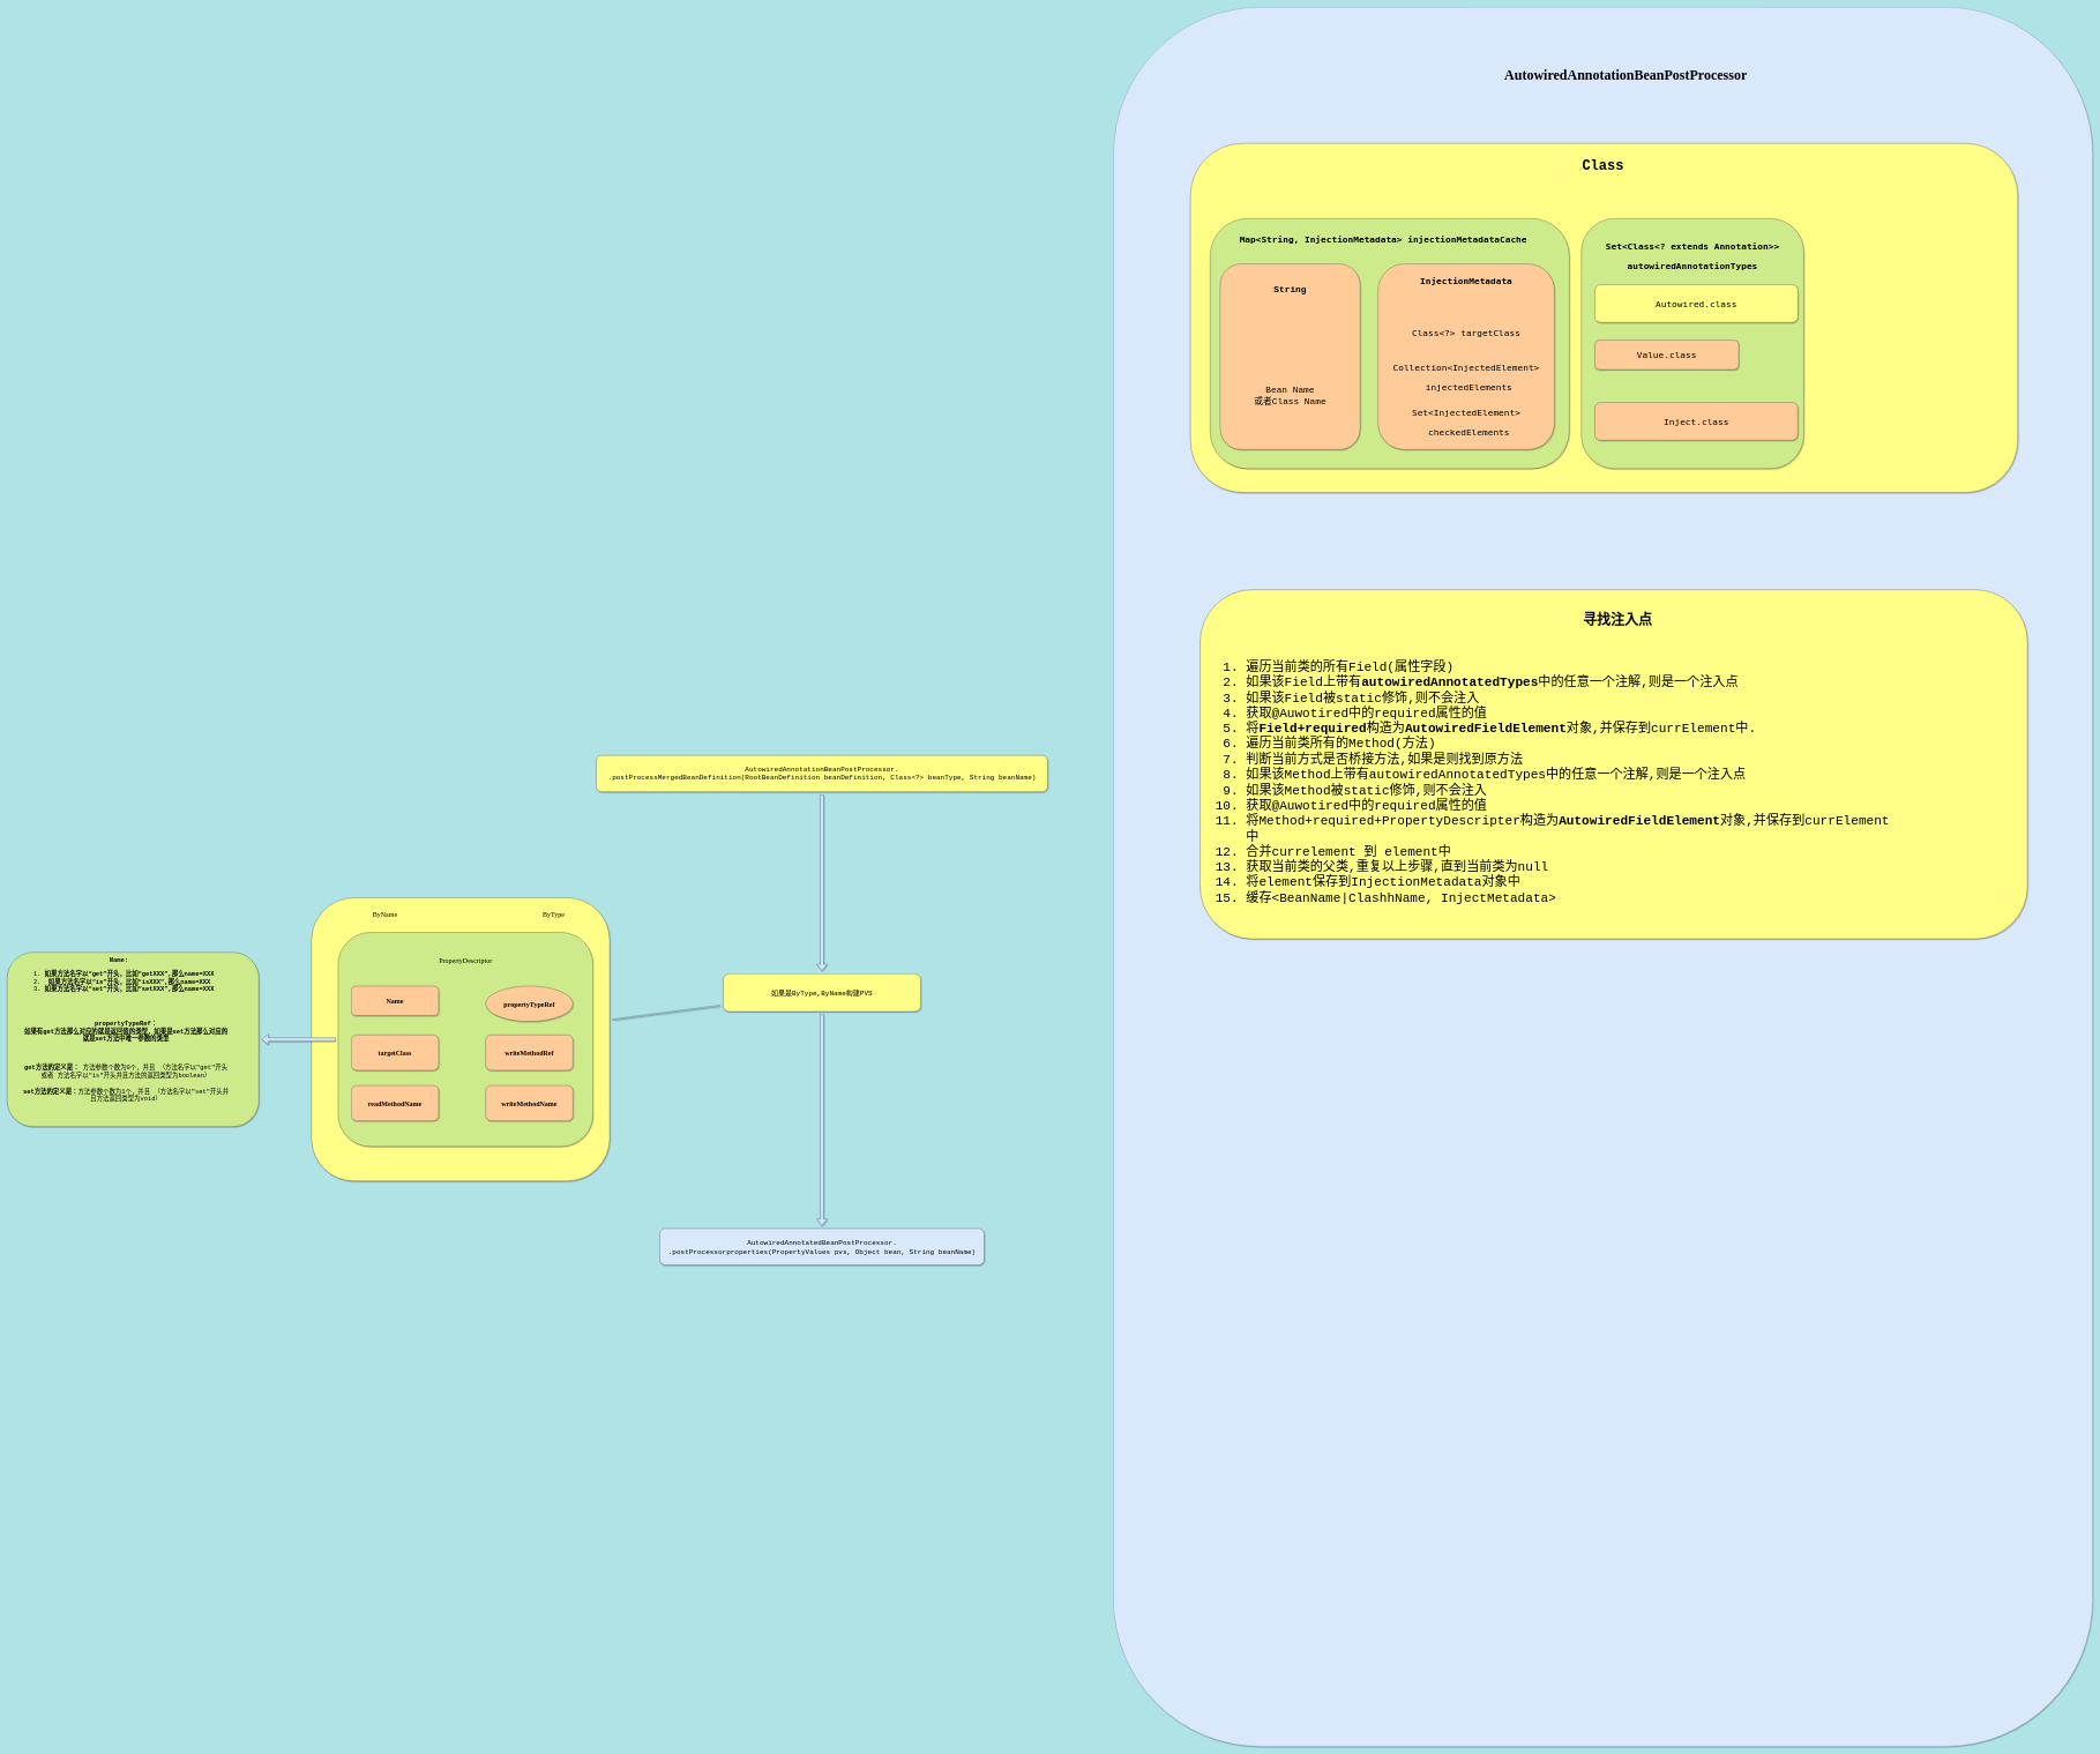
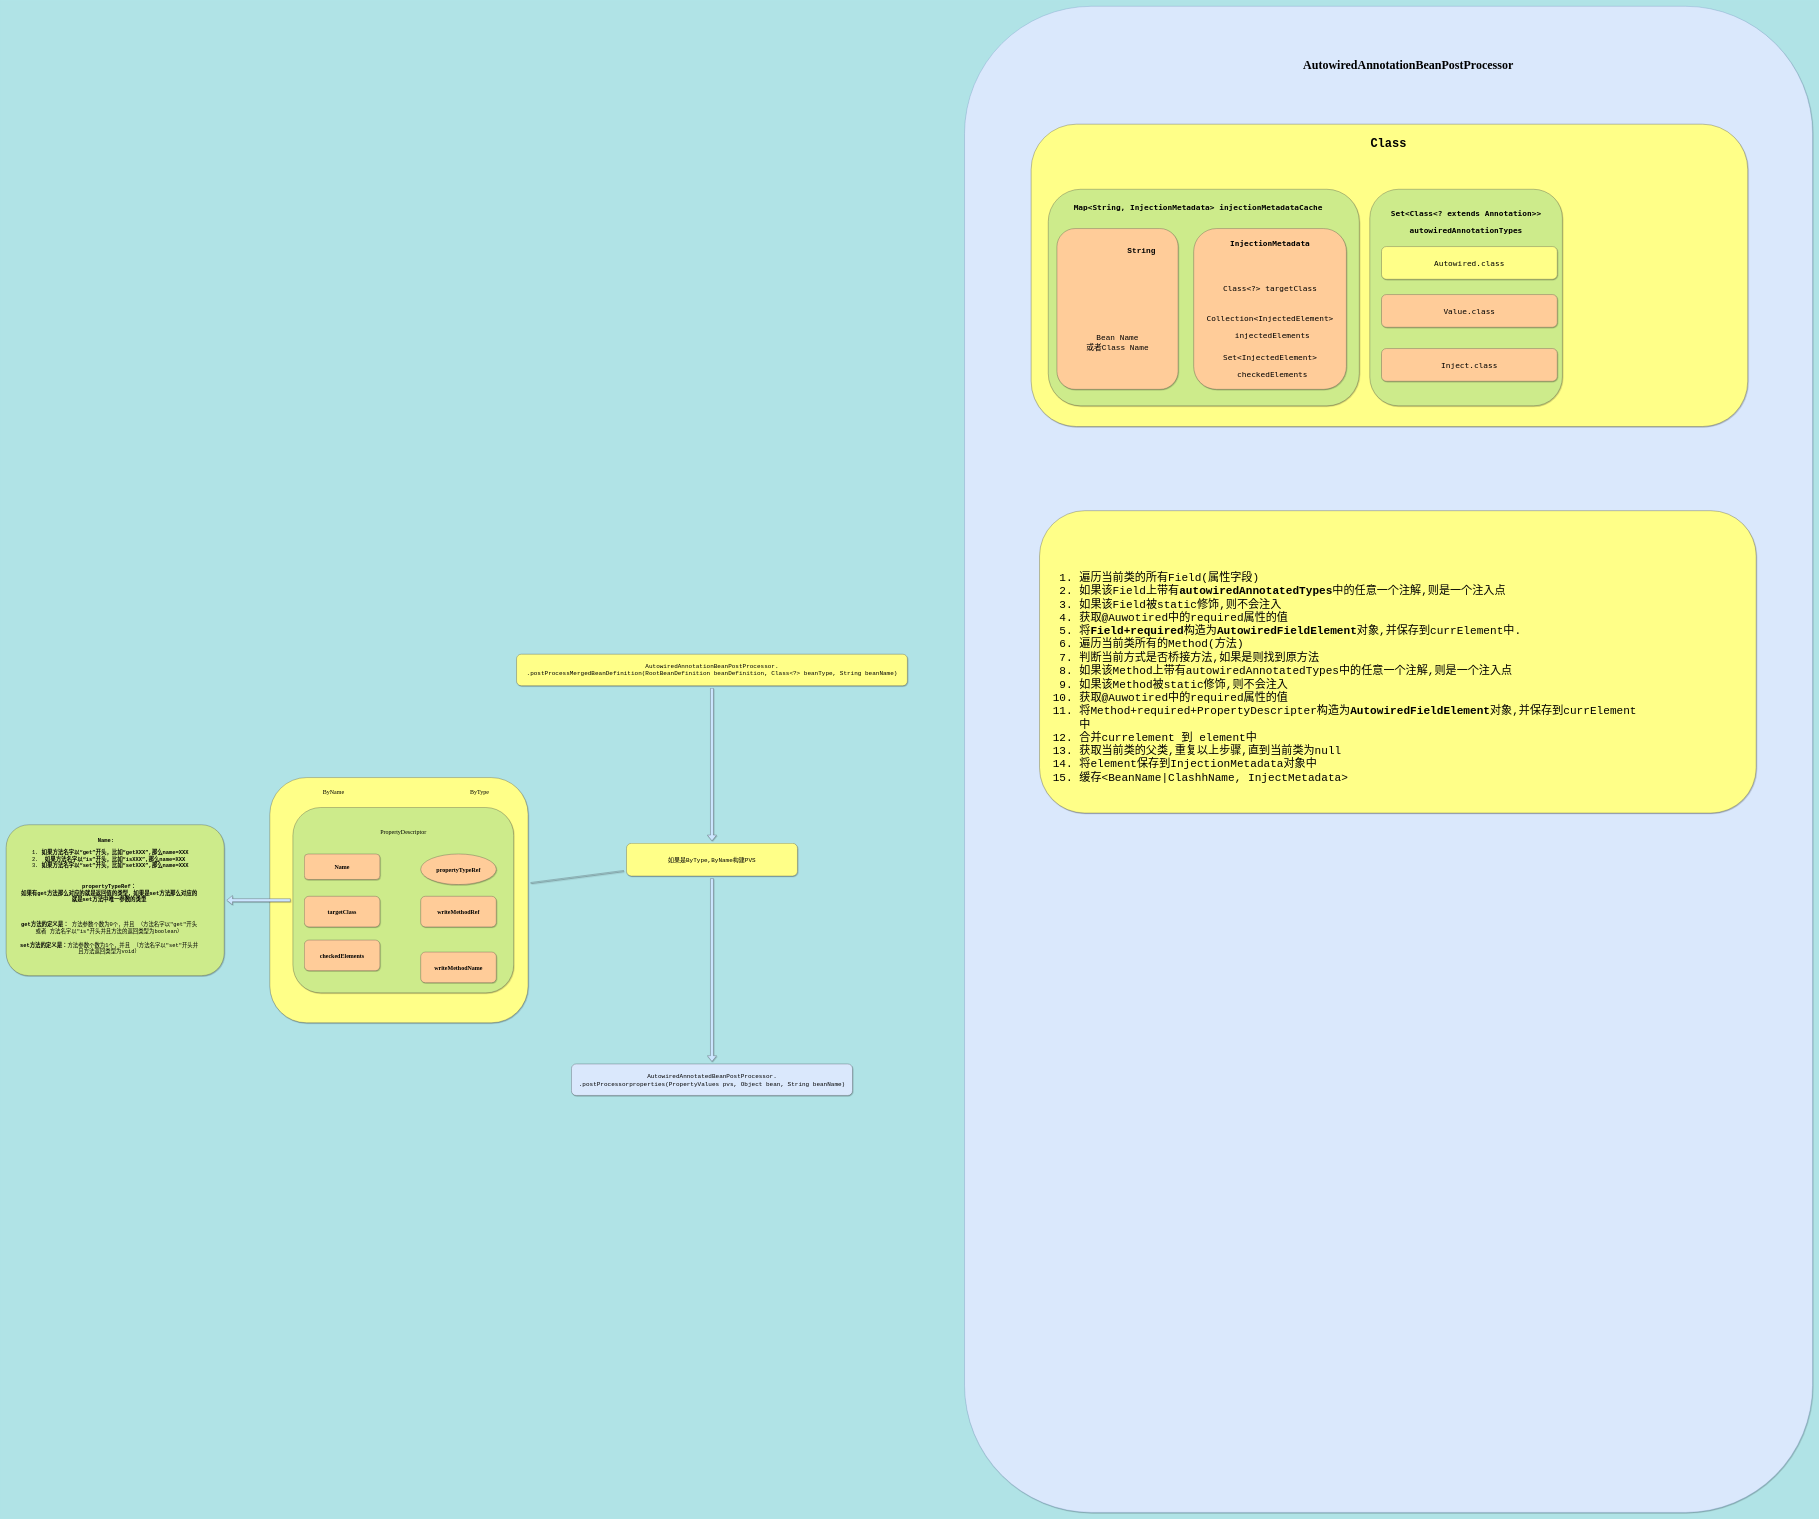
- <mxCell id="33" value="String" style="text;strokeColor=none;fillColor=none;html=1;align=center;verticalAlign=middle;whiteSpace=wrap;rounded=0;shadow=1;glass=0;labelBackgroundColor=none;sketch=0;hachureGap=4;fontFamily=Courier New;fontSize=26;fontColor=#000000;fontStyle=1" vertex="1" parent="1"><mxGeometry x="3656" y="793" width="138" height="83" as="geometry" /></mxCell>
+ <mxCell id="33" value="String" style="text;strokeColor=none;fillColor=none;html=1;align=center;verticalAlign=middle;whiteSpace=wrap;rounded=0;shadow=1;glass=0;labelBackgroundColor=none;sketch=0;hachureGap=4;fontFamily=Courier New;fontSize=26;fontColor=#000000;fontStyle=1" vertex="1" parent="1"><mxGeometry x="3736" y="793" width="138" height="83" as="geometry" /></mxCell>
- <mxCell id="44" value="&lt;pre style=&quot;font-family: &amp;quot;fira code&amp;quot;, monospace; font-size: 26px;&quot;&gt;&lt;span style=&quot;font-size: 26px;&quot;&gt;Value&lt;/span&gt;&lt;span style=&quot;font-size: 26px;&quot;&gt;.&lt;/span&gt;&lt;span style=&quot;font-size: 26px;&quot;&gt;class&lt;/span&gt;&lt;/pre&gt;" style="rounded=1;whiteSpace=wrap;html=1;sketch=0;hachureGap=4;fontFamily=Architects Daughter;fontSource=https%3A%2F%2Ffonts.googleapis.com%2Fcss%3Ffamily%3DArchitects%2BDaughter;fontSize=26;strokeColor=#36393d;fillColor=#ffcc99;shadow=1;fontColor=#000000;labelBackgroundColor=none;" vertex="1" parent="1"><mxGeometry x="4605" y="981" width="415" height="85" as="geometry" /></mxCell>
+ <mxCell id="44" value="&lt;pre style=&quot;font-family: &amp;quot;fira code&amp;quot;, monospace; font-size: 26px;&quot;&gt;&lt;span style=&quot;font-size: 26px;&quot;&gt;Value&lt;/span&gt;&lt;span style=&quot;font-size: 26px;&quot;&gt;.&lt;/span&gt;&lt;span style=&quot;font-size: 26px;&quot;&gt;class&lt;/span&gt;&lt;/pre&gt;" style="rounded=1;whiteSpace=wrap;html=1;sketch=0;hachureGap=4;fontFamily=Architects Daughter;fontSource=https%3A%2F%2Ffonts.googleapis.com%2Fcss%3Ffamily%3DArchitects%2BDaughter;fontSize=26;strokeColor=#36393d;fillColor=#ffcc99;shadow=1;fontColor=#000000;labelBackgroundColor=none;" vertex="1" parent="1"><mxGeometry x="4605" y="981" width="586" height="109" as="geometry" /></mxCell>
- <mxCell id="27" value="寻找注入点" style="text;strokeColor=none;fillColor=none;html=1;align=center;verticalAlign=middle;whiteSpace=wrap;rounded=0;shadow=1;glass=0;sketch=0;hachureGap=4;fontFamily=Architects Daughter;fontSource=https%3A%2F%2Ffonts.googleapis.com%2Fcss%3Ffamily%3DArchitects%2BDaughter;fontSize=40;fontStyle=1" vertex="1" parent="1"><mxGeometry x="4017" y="1774.5" width="1307" height="30" as="geometry" /></mxCell>
- <mxCell id="19" value="&lt;b&gt;Name:&amp;nbsp;&amp;nbsp;&lt;br&gt;&lt;/b&gt;&lt;ol&gt;&lt;li&gt;&lt;strong&gt;如果方法名字以“get”开头，比如“getXXX”,那么name=XXX&lt;/strong&gt;&lt;/li&gt;&lt;li&gt;&lt;strong&gt;如果方法名字以“is”开头，比如“isXXX”,那么name=XXX&lt;/strong&gt;&lt;/li&gt;&lt;li&gt;&lt;strong&gt;如果方法名字以“set”开头，比如“setXXX”,那么name=XXX&lt;/strong&gt;&lt;/li&gt;&lt;/ol&gt;" style="text;strokeColor=none;fillColor=none;html=1;align=center;verticalAlign=middle;whiteSpace=wrap;rounded=0;sketch=1;hachureGap=4;fontFamily=Courier New;fontSize=18;" parent="1" vertex="1"><mxGeometry x="58" y="2765.5" width="591" height="114" as="geometry" /></mxCell>
+ <mxCell id="19" value="&lt;b&gt;Name:&amp;nbsp;&amp;nbsp;&lt;br&gt;&lt;/b&gt;&lt;ol&gt;&lt;li&gt;&lt;strong&gt;如果方法名字以“get”开头，比如“getXXX”,那么name=XXX&lt;/strong&gt;&lt;/li&gt;&lt;li&gt;&lt;strong&gt;如果方法名字以“is”开头，比如“isXXX”,那么name=XXX&lt;/strong&gt;&lt;/li&gt;&lt;li&gt;&lt;strong&gt;如果方法名字以“set”开头，比如“setXXX”,那么name=XXX&lt;/strong&gt;&lt;/li&gt;&lt;/ol&gt;" style="text;strokeColor=none;fillColor=none;html=1;align=center;verticalAlign=middle;whiteSpace=wrap;rounded=0;sketch=1;hachureGap=4;fontFamily=Courier New;fontSize=18;" parent="1" vertex="1"><mxGeometry x="68" y="2795.5" width="591" height="114" as="geometry" /></mxCell>
- <mxCell id="14" value="&lt;div class=&quot;lake-content&quot;&gt;&lt;b&gt;readMethodName&lt;/b&gt;&lt;br&gt;&lt;/div&gt;" style="rounded=1;whiteSpace=wrap;html=1;sketch=0;hachureGap=4;fontFamily=Architects Daughter;fontSource=https%3A%2F%2Ffonts.googleapis.com%2Fcss%3Ffamily%3DArchitects%2BDaughter;fontSize=20;strokeColor=#36393d;fillColor=#ffcc99;shadow=1;" parent="1" vertex="1"><mxGeometry x="1014" y="3133" width="252" height="102" as="geometry" /></mxCell>
+ <mxCell id="14" value="&lt;div class=&quot;lake-content&quot;&gt;&lt;b&gt;checkedElements&lt;/b&gt;&lt;br&gt;&lt;/div&gt;" style="rounded=1;whiteSpace=wrap;html=1;sketch=0;hachureGap=4;fontFamily=Architects Daughter;fontSource=https%3A%2F%2Ffonts.googleapis.com%2Fcss%3Ffamily%3DArchitects%2BDaughter;fontSize=20;strokeColor=#36393d;fillColor=#ffcc99;shadow=1;" parent="1" vertex="1"><mxGeometry x="1014" y="3133" width="252" height="102" as="geometry" /></mxCell>
- <mxCell id="13" value="&lt;div class=&quot;lake-content&quot;&gt;&lt;b&gt;writeMethodName&lt;/b&gt;&lt;br&gt;&lt;/div&gt;" style="rounded=1;whiteSpace=wrap;html=1;sketch=0;hachureGap=4;fontFamily=Architects Daughter;fontSource=https%3A%2F%2Ffonts.googleapis.com%2Fcss%3Ffamily%3DArchitects%2BDaughter;fontSize=20;strokeColor=#36393d;fillColor=#ffcc99;shadow=1;" parent="1" vertex="1"><mxGeometry x="1402" y="3133" width="252" height="102" as="geometry" /></mxCell>
+ <mxCell id="13" value="&lt;div class=&quot;lake-content&quot;&gt;&lt;b&gt;writeMethodName&lt;/b&gt;&lt;br&gt;&lt;/div&gt;" style="rounded=1;whiteSpace=wrap;html=1;sketch=0;hachureGap=4;fontFamily=Architects Daughter;fontSource=https%3A%2F%2Ffonts.googleapis.com%2Fcss%3Ffamily%3DArchitects%2BDaughter;fontSize=20;strokeColor=#36393d;fillColor=#ffcc99;shadow=1;" parent="1" vertex="1"><mxGeometry x="1402" y="3173" width="252" height="102" as="geometry" /></mxCell>
